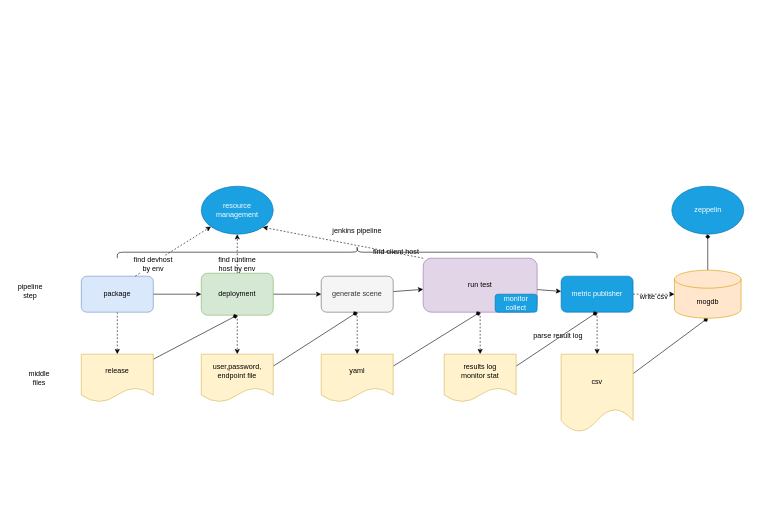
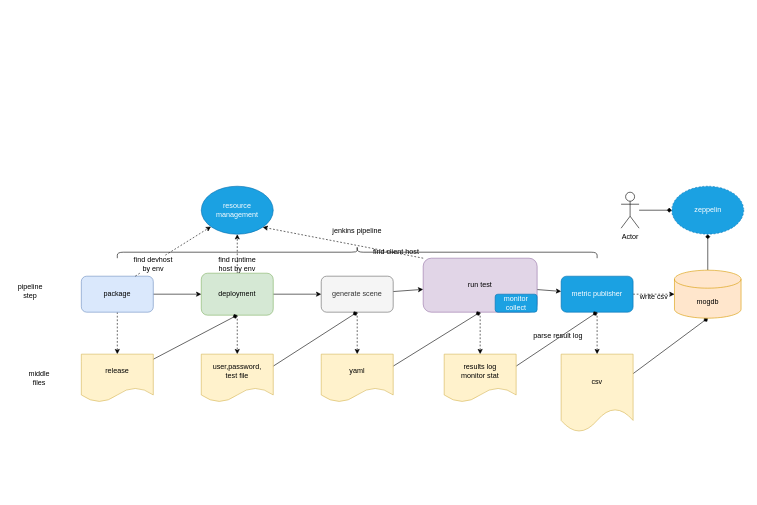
+ <mxCell id="34" value="Actor" style="shape=umlActor;verticalLabelPosition=bottom;verticalAlign=top;html=1;outlineConnect=0;gradientColor=none;" vertex="1" parent="1"><mxGeometry x="1035" y="320" width="30" height="60" as="geometry" /></mxCell>
+ <mxCell id="33" value="" style="edgeStyle=none;rounded=0;orthogonalLoop=1;jettySize=auto;html=1;startArrow=none;startFill=0;endArrow=diamond;endFill=1;" edge="1" parent="1" source="34" target="32"><mxGeometry relative="1" as="geometry" /></mxCell>
- <mxCell id="32" value="zeppelin" style="ellipse;whiteSpace=wrap;html=1;fillColor=#1ba1e2;fontColor=#ffffff;strokeColor=#006EAF;" vertex="1" parent="1"><mxGeometry x="1119.5" y="310" width="120" height="80" as="geometry" /></mxCell>
+ <mxCell id="32" value="zeppelin" style="ellipse;whiteSpace=wrap;html=1;fillColor=#1ba1e2;fontColor=#ffffff;strokeColor=#006EAF;dashed=1;" vertex="1" parent="1"><mxGeometry x="1119.5" y="310" width="120" height="80" as="geometry" /></mxCell>
- <mxCell id="23" value="user,password,&lt;br&gt;endpoint file" style="shape=document;whiteSpace=wrap;html=1;boundedLbl=1;rounded=1;fillColor=#fff2cc;strokeColor=#d6b656;" vertex="1" parent="1"><mxGeometry x="335" y="590" width="120" height="80" as="geometry" /></mxCell>
+ <mxCell id="23" value="user,password,&lt;br&gt;test file" style="shape=document;whiteSpace=wrap;html=1;boundedLbl=1;rounded=1;fillColor=#fff2cc;strokeColor=#d6b656;" vertex="1" parent="1"><mxGeometry x="335" y="590" width="120" height="80" as="geometry" /></mxCell>
